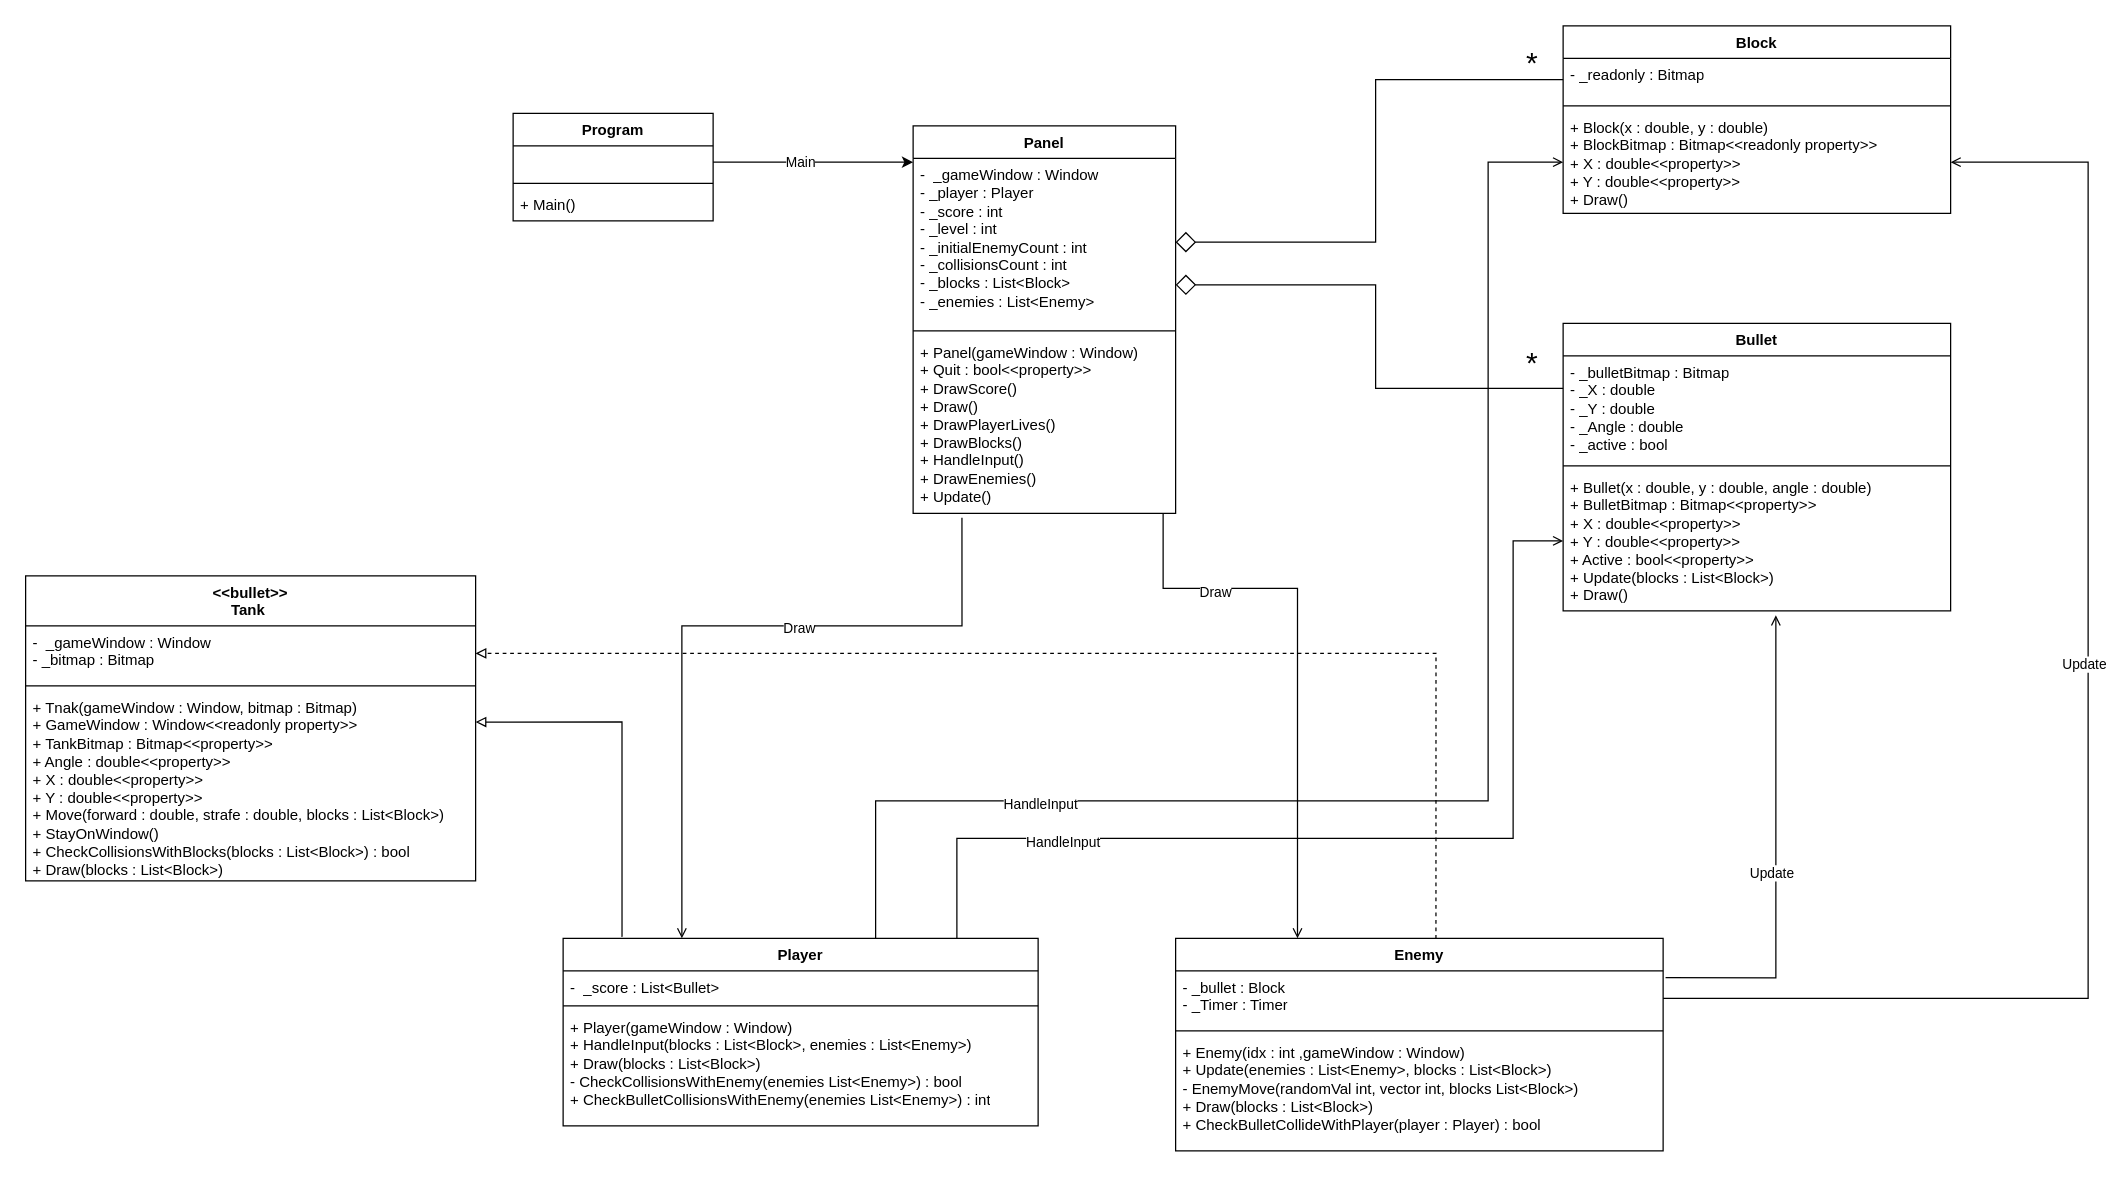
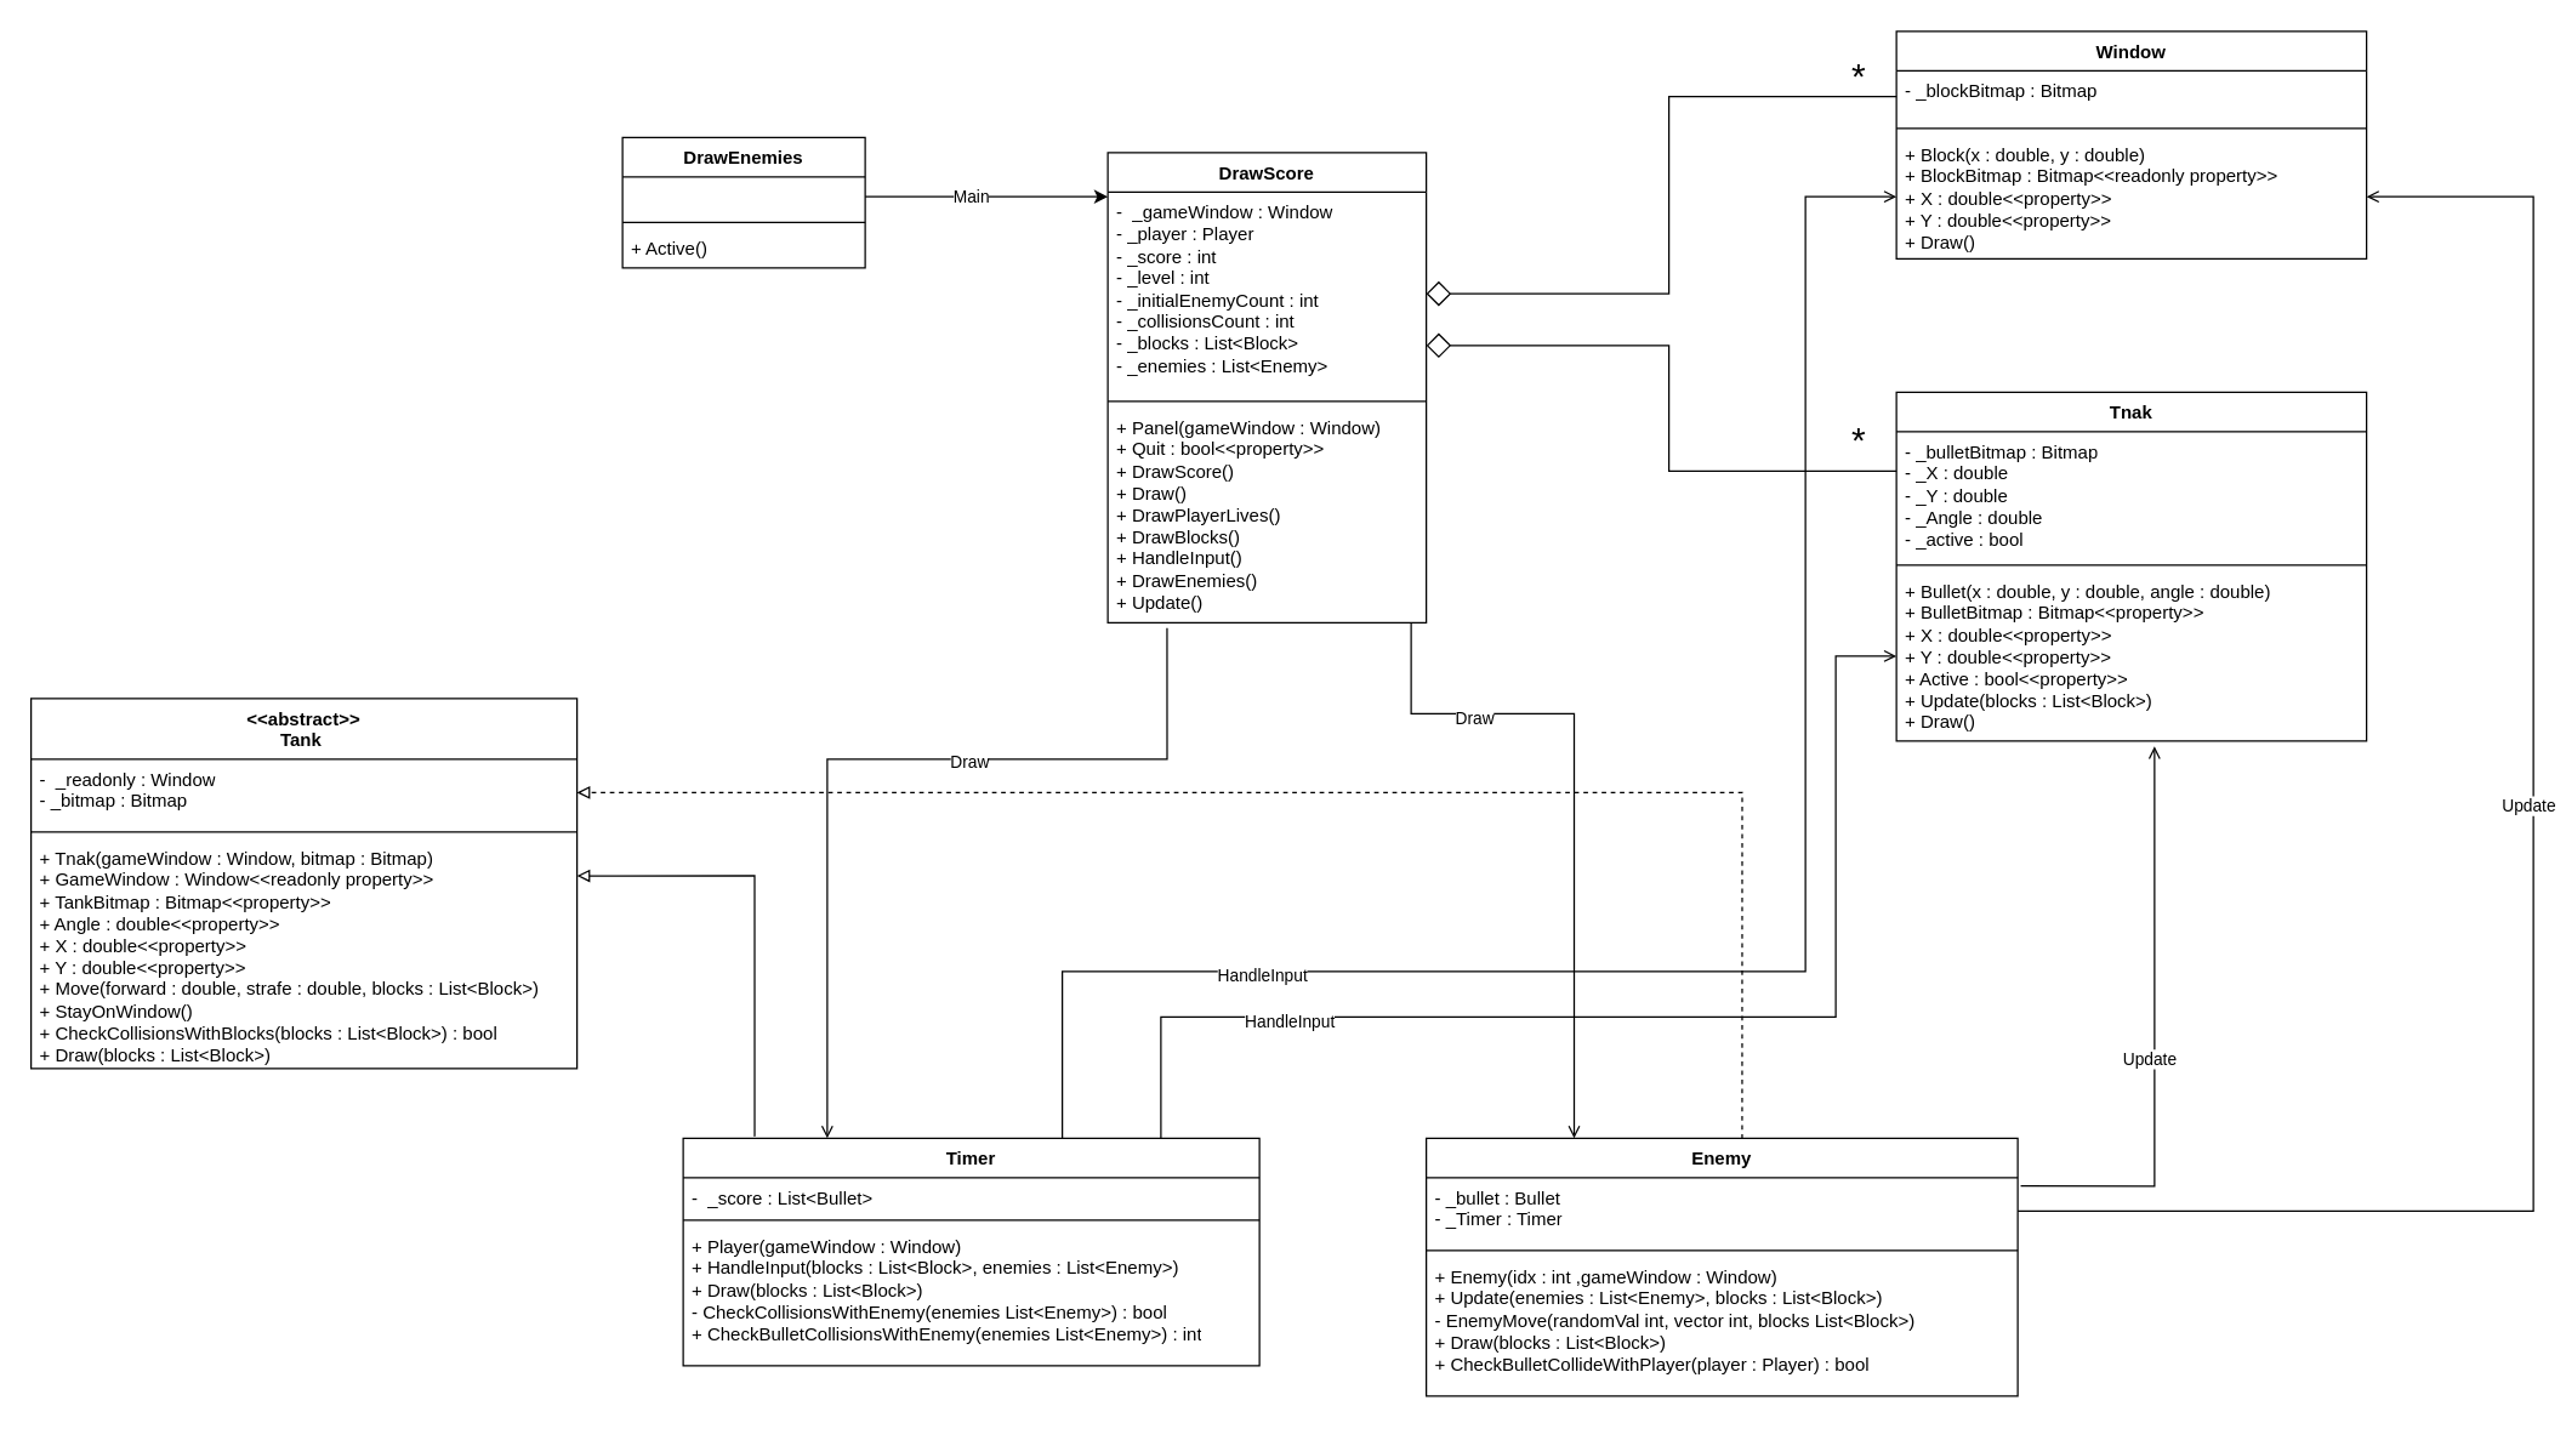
- <mxCell id="12" value="Block" style="swimlane;fontStyle=1;align=center;verticalAlign=top;childLayout=stackLayout;horizontal=1;startSize=26;horizontalStack=0;resizeParent=1;resizeParentMax=0;resizeLast=0;collapsible=1;marginBottom=0;whiteSpace=wrap;html=1;" vertex="1" parent="1"><mxGeometry x="1250" y="20" width="310" height="150" as="geometry" /></mxCell>
+ <mxCell id="12" value="Window" style="swimlane;fontStyle=1;align=center;verticalAlign=top;childLayout=stackLayout;horizontal=1;startSize=26;horizontalStack=0;resizeParent=1;resizeParentMax=0;resizeLast=0;collapsible=1;marginBottom=0;whiteSpace=wrap;html=1;" vertex="1" parent="1"><mxGeometry x="1250" y="20" width="310" height="150" as="geometry" /></mxCell>
- <mxCell id="13" value="- _readonly : Bitmap" style="text;strokeColor=none;fillColor=none;align=left;verticalAlign=top;spacingLeft=4;spacingRight=4;overflow=hidden;rotatable=0;points=[[0,0.5],[1,0.5]];portConstraint=eastwest;whiteSpace=wrap;html=1;" vertex="1" parent="12"><mxGeometry y="26" width="310" height="34" as="geometry" /></mxCell>
+ <mxCell id="13" value="- _blockBitmap : Bitmap" style="text;strokeColor=none;fillColor=none;align=left;verticalAlign=top;spacingLeft=4;spacingRight=4;overflow=hidden;rotatable=0;points=[[0,0.5],[1,0.5]];portConstraint=eastwest;whiteSpace=wrap;html=1;" vertex="1" parent="12"><mxGeometry y="26" width="310" height="34" as="geometry" /></mxCell>
- <mxCell id="2" value="Program" style="swimlane;fontStyle=1;align=center;verticalAlign=top;childLayout=stackLayout;horizontal=1;startSize=26;horizontalStack=0;resizeParent=1;resizeParentMax=0;resizeLast=0;collapsible=1;marginBottom=0;whiteSpace=wrap;html=1;" vertex="1" parent="1"><mxGeometry x="410" y="90" width="160" height="86" as="geometry" /></mxCell>
+ <mxCell id="2" value="DrawEnemies" style="swimlane;fontStyle=1;align=center;verticalAlign=top;childLayout=stackLayout;horizontal=1;startSize=26;horizontalStack=0;resizeParent=1;resizeParentMax=0;resizeLast=0;collapsible=1;marginBottom=0;whiteSpace=wrap;html=1;" vertex="1" parent="1"><mxGeometry x="410" y="90" width="160" height="86" as="geometry" /></mxCell>
- <mxCell id="8" value="Panel" style="swimlane;fontStyle=1;align=center;verticalAlign=top;childLayout=stackLayout;horizontal=1;startSize=26;horizontalStack=0;resizeParent=1;resizeParentMax=0;resizeLast=0;collapsible=1;marginBottom=0;whiteSpace=wrap;html=1;" vertex="1" parent="1"><mxGeometry x="730" y="100" width="210" height="310" as="geometry" /></mxCell>
+ <mxCell id="8" value="DrawScore" style="swimlane;fontStyle=1;align=center;verticalAlign=top;childLayout=stackLayout;horizontal=1;startSize=26;horizontalStack=0;resizeParent=1;resizeParentMax=0;resizeLast=0;collapsible=1;marginBottom=0;whiteSpace=wrap;html=1;" vertex="1" parent="1"><mxGeometry x="730" y="100" width="210" height="310" as="geometry" /></mxCell>
- <mxCell id="7" value="+ Main()" style="text;strokeColor=none;fillColor=none;align=left;verticalAlign=top;spacingLeft=4;spacingRight=4;overflow=hidden;rotatable=0;points=[[0,0.5],[1,0.5]];portConstraint=eastwest;whiteSpace=wrap;html=1;" vertex="1" parent="2"><mxGeometry y="60" width="160" height="26" as="geometry" /></mxCell>
+ <mxCell id="7" value="+ Active()" style="text;strokeColor=none;fillColor=none;align=left;verticalAlign=top;spacingLeft=4;spacingRight=4;overflow=hidden;rotatable=0;points=[[0,0.5],[1,0.5]];portConstraint=eastwest;whiteSpace=wrap;html=1;" vertex="1" parent="2"><mxGeometry y="60" width="160" height="26" as="geometry" /></mxCell>
- <mxCell id="18" value="Bullet" style="swimlane;fontStyle=1;align=center;verticalAlign=top;childLayout=stackLayout;horizontal=1;startSize=26;horizontalStack=0;resizeParent=1;resizeParentMax=0;resizeLast=0;collapsible=1;marginBottom=0;whiteSpace=wrap;html=1;" vertex="1" parent="1"><mxGeometry x="1250" y="258" width="310" height="230" as="geometry" /></mxCell>
+ <mxCell id="18" value="Tnak" style="swimlane;fontStyle=1;align=center;verticalAlign=top;childLayout=stackLayout;horizontal=1;startSize=26;horizontalStack=0;resizeParent=1;resizeParentMax=0;resizeLast=0;collapsible=1;marginBottom=0;whiteSpace=wrap;html=1;" vertex="1" parent="1"><mxGeometry x="1250" y="258" width="310" height="230" as="geometry" /></mxCell>
- <mxCell id="24" value="&lt;div&gt;&amp;lt;&amp;lt;bullet&amp;gt;&amp;gt;&lt;br&gt;&lt;/div&gt;Tank&amp;nbsp;" style="swimlane;fontStyle=1;align=center;verticalAlign=top;childLayout=stackLayout;horizontal=1;startSize=40;horizontalStack=0;resizeParent=1;resizeParentMax=0;resizeLast=0;collapsible=1;marginBottom=0;whiteSpace=wrap;html=1;" vertex="1" parent="1"><mxGeometry x="20" y="460" width="360" height="244" as="geometry" /></mxCell>
+ <mxCell id="24" value="&lt;div&gt;&amp;lt;&amp;lt;abstract&amp;gt;&amp;gt;&lt;br&gt;&lt;/div&gt;Tank&amp;nbsp;" style="swimlane;fontStyle=1;align=center;verticalAlign=top;childLayout=stackLayout;horizontal=1;startSize=40;horizontalStack=0;resizeParent=1;resizeParentMax=0;resizeLast=0;collapsible=1;marginBottom=0;whiteSpace=wrap;html=1;" vertex="1" parent="1"><mxGeometry x="20" y="460" width="360" height="244" as="geometry" /></mxCell>
- <mxCell id="25" value="&lt;div&gt;-&amp;nbsp; _gameWindow : Window&lt;br&gt;&lt;/div&gt;- _bitmap : Bitmap" style="text;strokeColor=none;fillColor=none;align=left;verticalAlign=top;spacingLeft=4;spacingRight=4;overflow=hidden;rotatable=0;points=[[0,0.5],[1,0.5]];portConstraint=eastwest;whiteSpace=wrap;html=1;" vertex="1" parent="24"><mxGeometry y="40" width="360" height="44" as="geometry" /></mxCell>
+ <mxCell id="25" value="&lt;div&gt;-&amp;nbsp; _readonly : Window&lt;br&gt;&lt;/div&gt;- _bitmap : Bitmap" style="text;strokeColor=none;fillColor=none;align=left;verticalAlign=top;spacingLeft=4;spacingRight=4;overflow=hidden;rotatable=0;points=[[0,0.5],[1,0.5]];portConstraint=eastwest;whiteSpace=wrap;html=1;" vertex="1" parent="24"><mxGeometry y="40" width="360" height="44" as="geometry" /></mxCell>
- <mxCell id="32" value="Player" style="swimlane;fontStyle=1;align=center;verticalAlign=top;childLayout=stackLayout;horizontal=1;startSize=26;horizontalStack=0;resizeParent=1;resizeParentMax=0;resizeLast=0;collapsible=1;marginBottom=0;whiteSpace=wrap;html=1;" vertex="1" parent="1"><mxGeometry x="450" y="750" width="380" height="150" as="geometry" /></mxCell>
+ <mxCell id="32" value="Timer" style="swimlane;fontStyle=1;align=center;verticalAlign=top;childLayout=stackLayout;horizontal=1;startSize=26;horizontalStack=0;resizeParent=1;resizeParentMax=0;resizeLast=0;collapsible=1;marginBottom=0;whiteSpace=wrap;html=1;" vertex="1" parent="1"><mxGeometry x="450" y="750" width="380" height="150" as="geometry" /></mxCell>
- <mxCell id="40" value="&lt;div&gt;- _bullet : Block&lt;/div&gt;&lt;div&gt;- _Timer : Timer&lt;/div&gt;" style="text;strokeColor=none;fillColor=none;align=left;verticalAlign=top;spacingLeft=4;spacingRight=4;overflow=hidden;rotatable=0;points=[[0,0.5],[1,0.5]];portConstraint=eastwest;whiteSpace=wrap;html=1;" vertex="1" parent="39"><mxGeometry y="26" width="390" height="44" as="geometry" /></mxCell>
+ <mxCell id="40" value="&lt;div&gt;- _bullet : Bullet&lt;/div&gt;&lt;div&gt;- _Timer : Timer&lt;/div&gt;" style="text;strokeColor=none;fillColor=none;align=left;verticalAlign=top;spacingLeft=4;spacingRight=4;overflow=hidden;rotatable=0;points=[[0,0.5],[1,0.5]];portConstraint=eastwest;whiteSpace=wrap;html=1;" vertex="1" parent="39"><mxGeometry y="26" width="390" height="44" as="geometry" /></mxCell>
